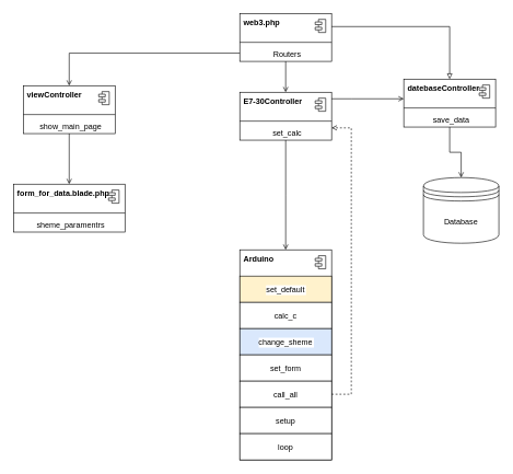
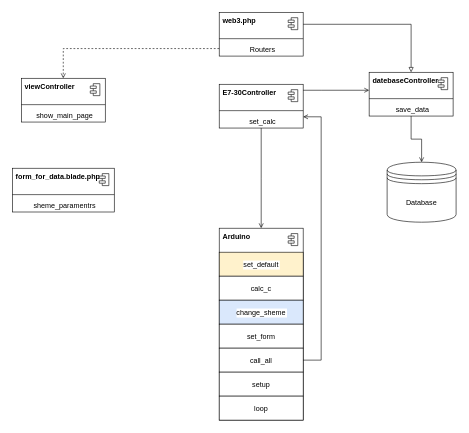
- <mxCell id="27" style="edgeStyle=orthogonalEdgeStyle;rounded=0;orthogonalLoop=1;jettySize=auto;html=1;entryX=0.5;entryY=0;entryDx=0;entryDy=0;endArrow=open;endFill=0;" parent="1" source="6" target="8" edge="1"><mxGeometry relative="1" as="geometry" /></mxCell>
+ <mxCell id="27" style="edgeStyle=orthogonalEdgeStyle;rounded=0;orthogonalLoop=1;jettySize=auto;html=1;entryX=0.5;entryY=0;entryDx=0;entryDy=0;endArrow=open;endFill=0;dashed=1;" parent="1" source="6" target="8" edge="1"><mxGeometry relative="1" as="geometry" /></mxCell>
- <mxCell id="29" style="edgeStyle=orthogonalEdgeStyle;rounded=0;orthogonalLoop=1;jettySize=auto;html=1;entryX=0.5;entryY=0;entryDx=0;entryDy=0;endArrow=open;endFill=0;" parent="1" source="6" target="18" edge="1"><mxGeometry relative="1" as="geometry" /></mxCell>
- <mxCell id="28" style="edgeStyle=orthogonalEdgeStyle;rounded=0;orthogonalLoop=1;jettySize=auto;html=1;endArrow=open;endFill=0;" parent="1" source="11" target="23" edge="1"><mxGeometry relative="1" as="geometry" /></mxCell>
- <mxCell id="42" style="edgeStyle=orthogonalEdgeStyle;rounded=0;orthogonalLoop=1;jettySize=auto;html=1;entryX=1;entryY=0.25;entryDx=0;entryDy=0;fontColor=#000000;endArrow=open;endFill=0;exitX=1;exitY=0.5;exitDx=0;exitDy=0;dashed=1;" parent="1" source="39" target="21" edge="1"><mxGeometry relative="1" as="geometry"><mxPoint x="505" y="940" as="sourcePoint" /><Array as="points"><mxPoint x="535" y="600" /><mxPoint x="535" y="194" /></Array></mxGeometry></mxCell>
+ <mxCell id="42" style="edgeStyle=orthogonalEdgeStyle;rounded=0;orthogonalLoop=1;jettySize=auto;html=1;entryX=1;entryY=0.25;entryDx=0;entryDy=0;fontColor=#000000;endArrow=open;endFill=0;exitX=1;exitY=0.5;exitDx=0;exitDy=0;" parent="1" source="39" target="21" edge="1"><mxGeometry relative="1" as="geometry"><mxPoint x="505" y="940" as="sourcePoint" /><Array as="points"><mxPoint x="535" y="600" /><mxPoint x="535" y="194" /></Array></mxGeometry></mxCell>
